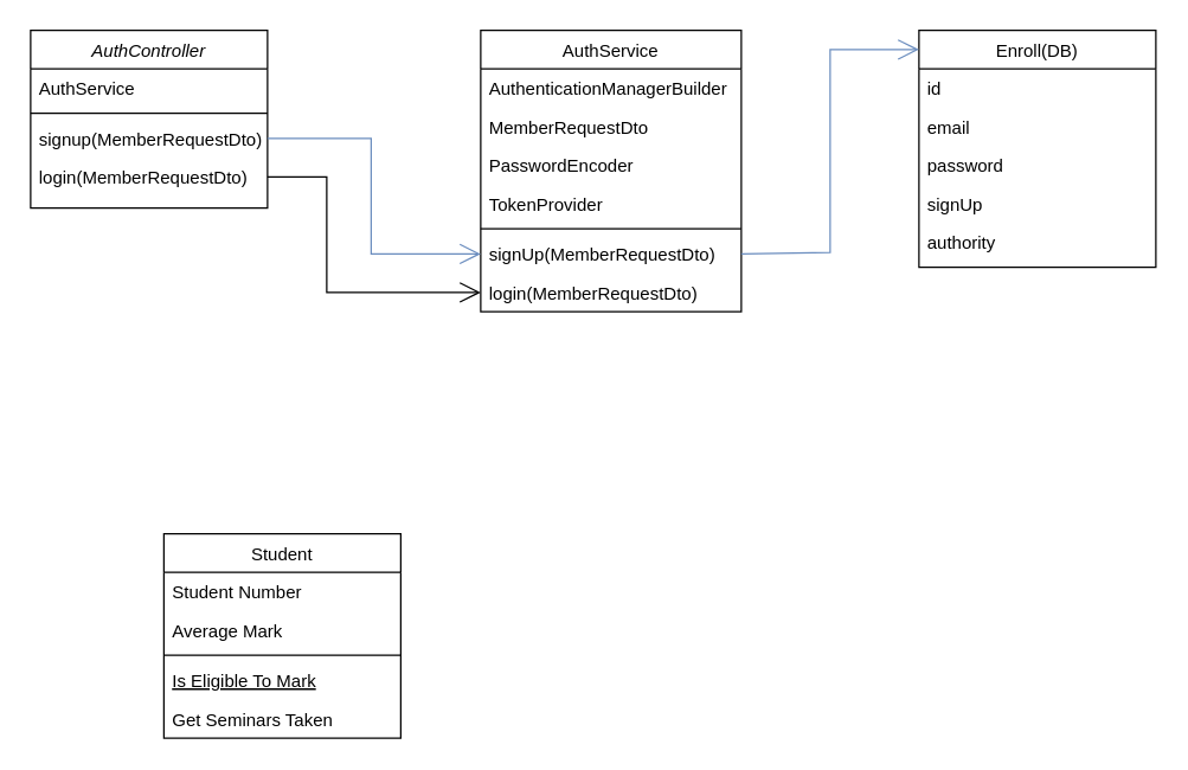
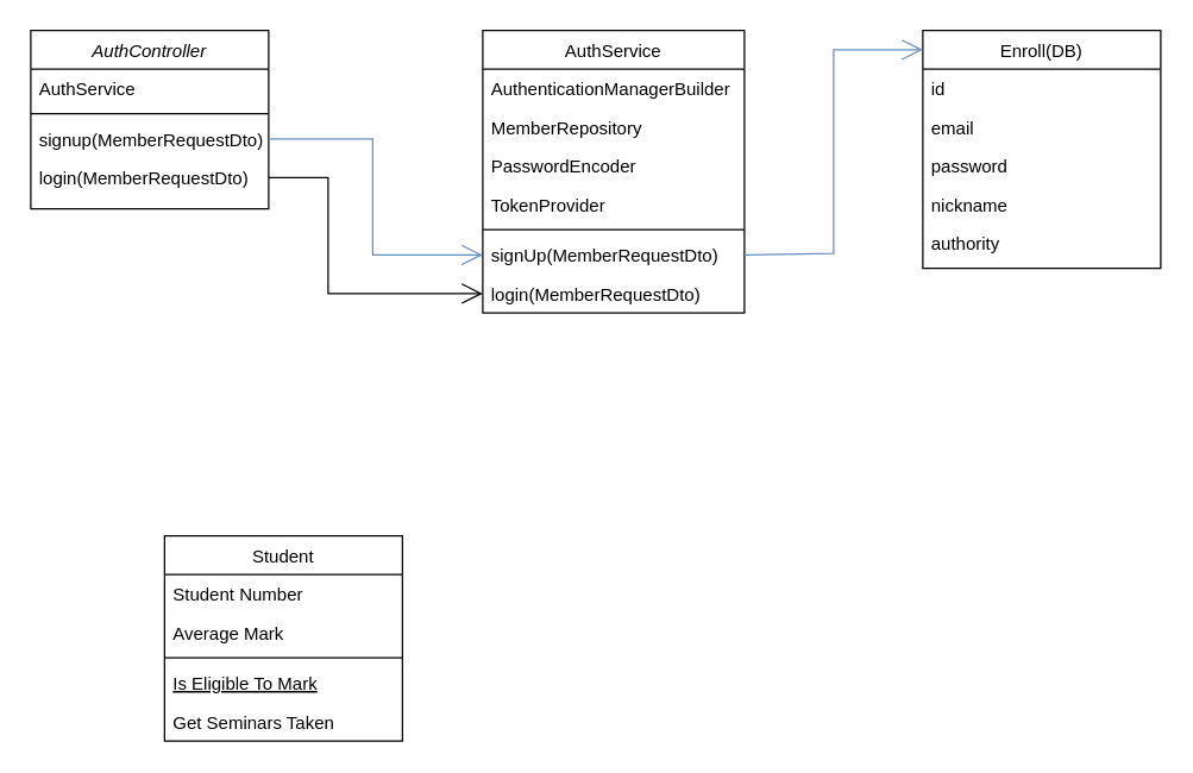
- <mxCell id="21" value="MemberRequestDto" style="text;align=left;verticalAlign=top;spacingLeft=4;spacingRight=4;overflow=hidden;rotatable=0;points=[[0,0.5],[1,0.5]];portConstraint=eastwest;rounded=0;shadow=0;html=0;" parent="19" vertex="1"><mxGeometry y="52" width="176" height="26" as="geometry" /></mxCell>
+ <mxCell id="21" value="MemberRepository" style="text;align=left;verticalAlign=top;spacingLeft=4;spacingRight=4;overflow=hidden;rotatable=0;points=[[0,0.5],[1,0.5]];portConstraint=eastwest;rounded=0;shadow=0;html=0;" parent="19" vertex="1"><mxGeometry y="52" width="176" height="26" as="geometry" /></mxCell>
- <mxCell id="17" value="signUp" style="text;align=left;verticalAlign=top;spacingLeft=4;spacingRight=4;overflow=hidden;rotatable=0;points=[[0,0.5],[1,0.5]];portConstraint=eastwest;" vertex="1" parent="13"><mxGeometry y="104" width="160" height="26" as="geometry" /></mxCell>
+ <mxCell id="17" value="nickname" style="text;align=left;verticalAlign=top;spacingLeft=4;spacingRight=4;overflow=hidden;rotatable=0;points=[[0,0.5],[1,0.5]];portConstraint=eastwest;" vertex="1" parent="13"><mxGeometry y="104" width="160" height="26" as="geometry" /></mxCell>
